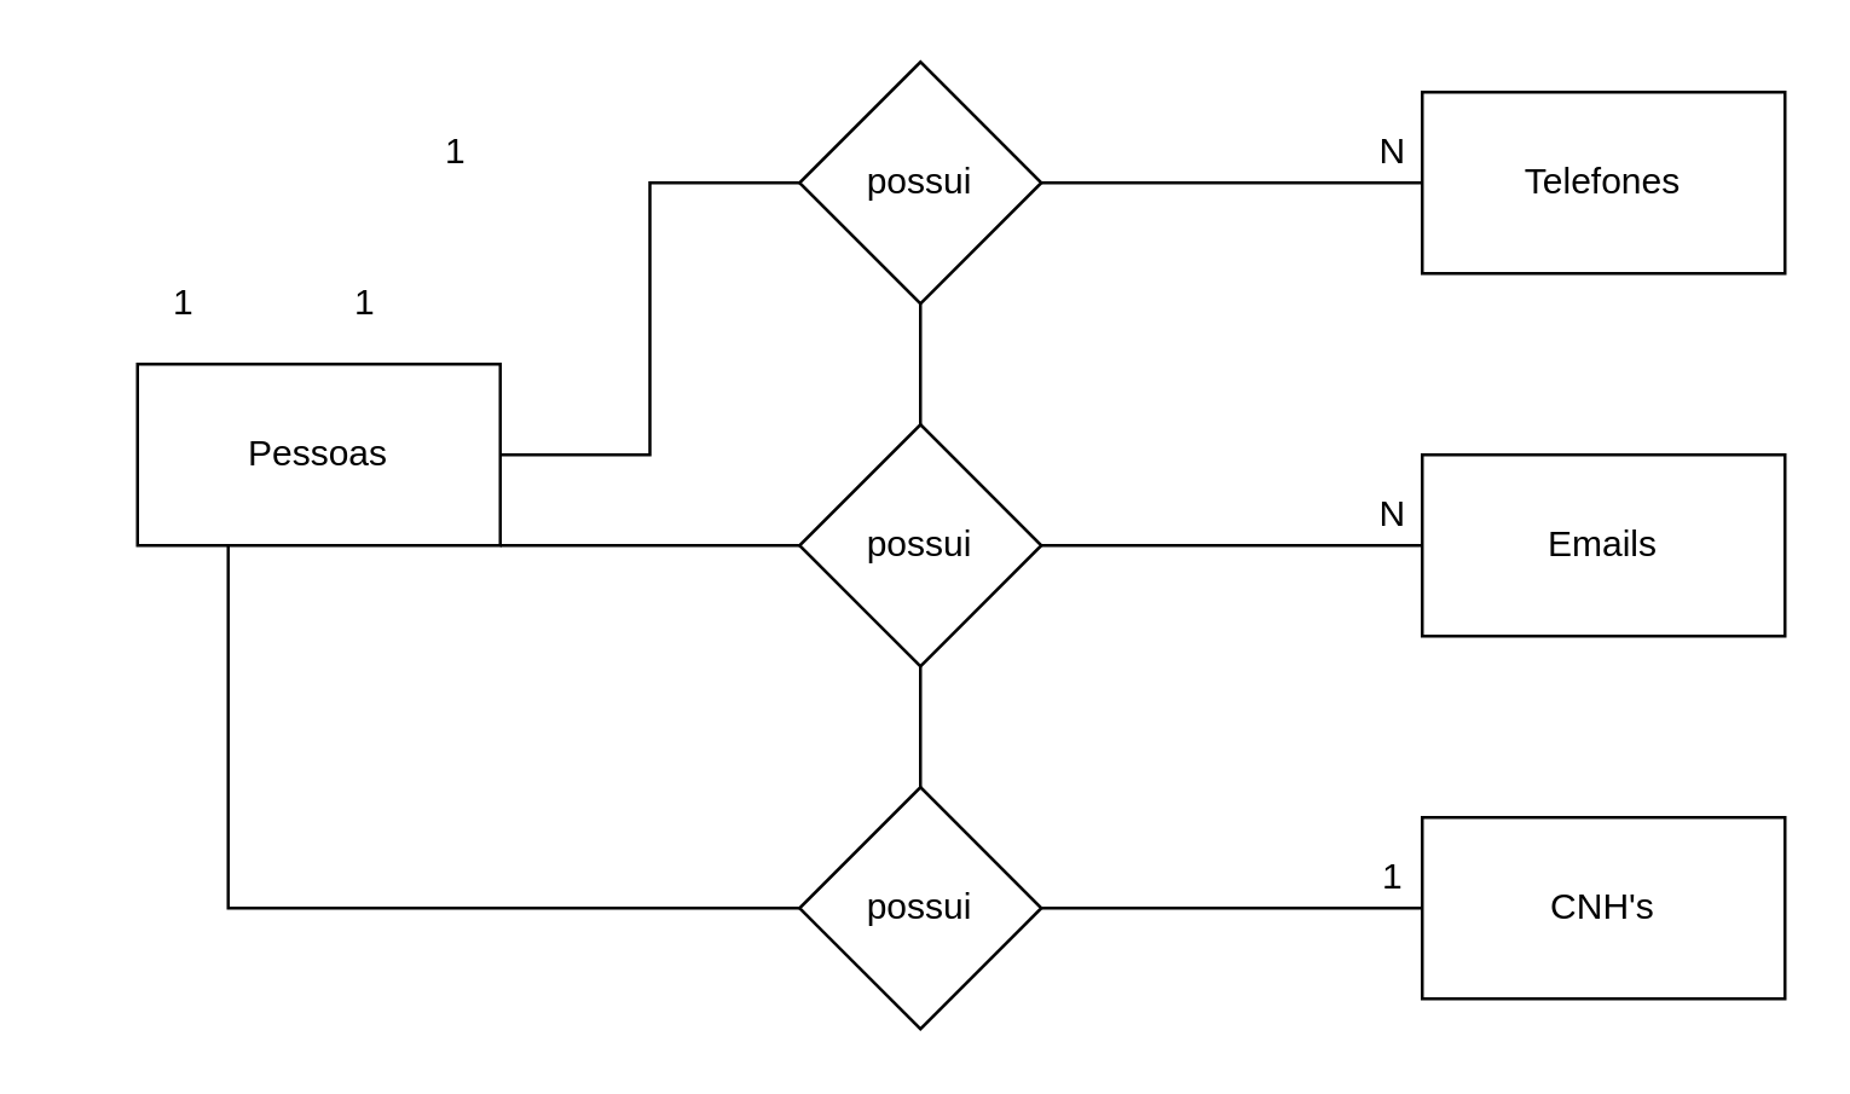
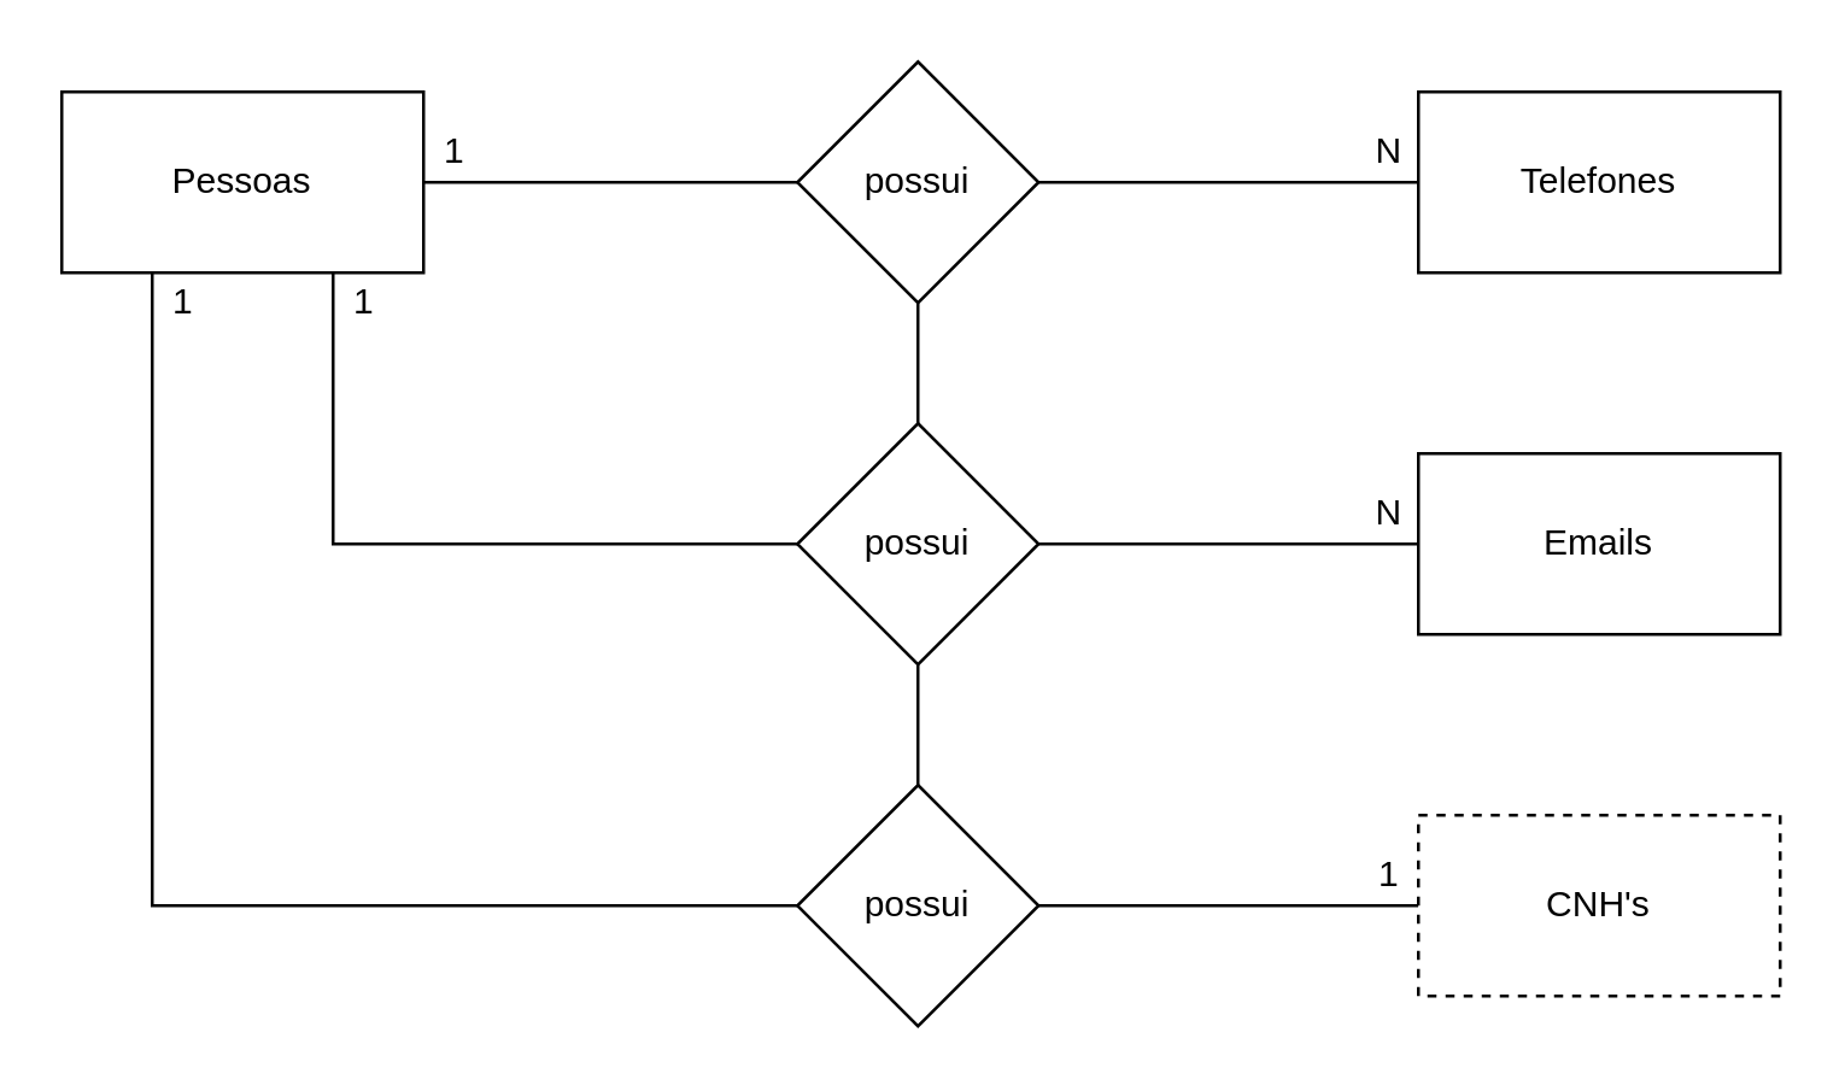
- <mxCell id="5" value="Pessoas" style="rounded=0;whiteSpace=wrap;html=1;" parent="1" vertex="1"><mxGeometry x="45" y="120" width="120" height="60" as="geometry" /></mxCell>
+ <mxCell id="5" value="Pessoas" style="rounded=0;whiteSpace=wrap;html=1;" parent="1" vertex="1"><mxGeometry x="20" y="30" width="120" height="60" as="geometry" /></mxCell>
- <mxCell id="16" value="CNH's" style="rounded=0;whiteSpace=wrap;html=1;" parent="1" vertex="1"><mxGeometry x="470" y="270" width="120" height="60" as="geometry" /></mxCell>
+ <mxCell id="16" value="CNH's" style="rounded=0;whiteSpace=wrap;html=1;dashed=1;" parent="1" vertex="1"><mxGeometry x="470" y="270" width="120" height="60" as="geometry" /></mxCell>
